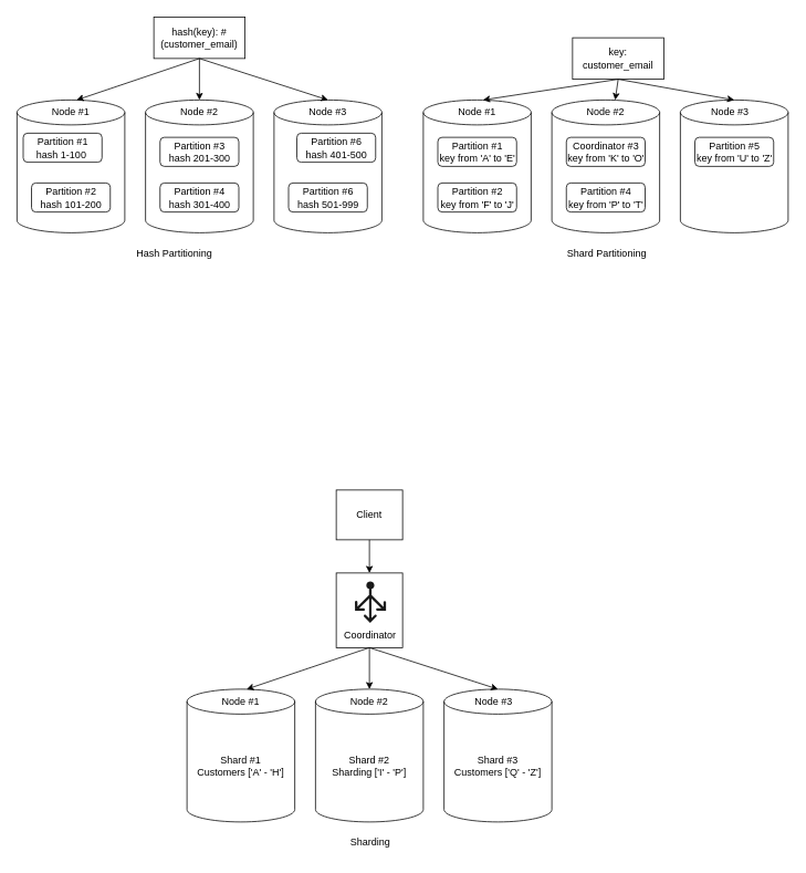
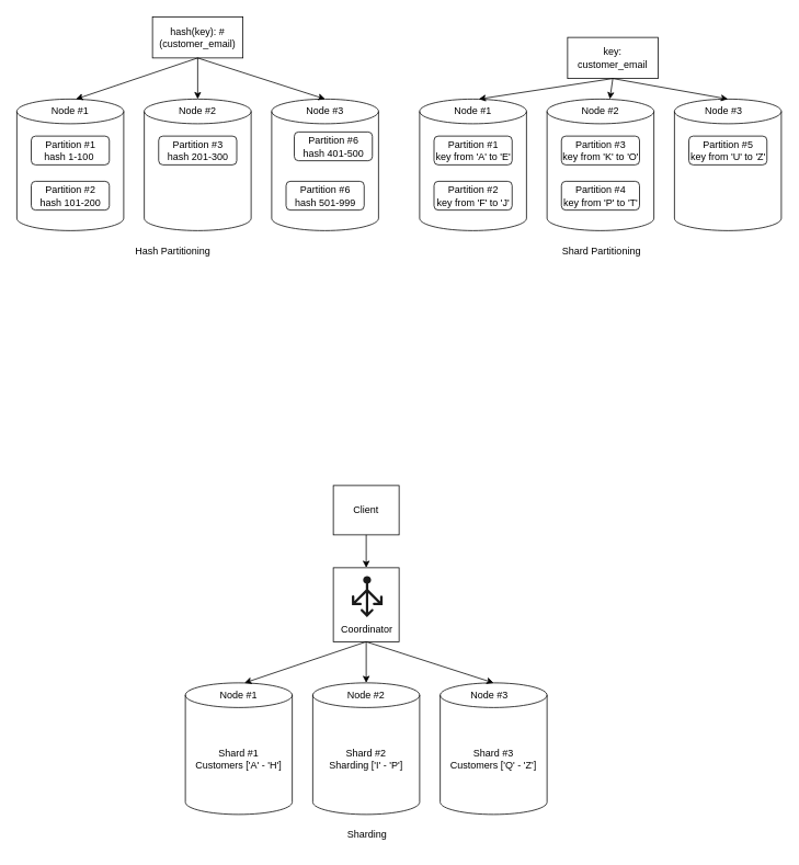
- <mxCell id="16" value="Partition #1&lt;br&gt;hash 1-100&amp;nbsp;" style="rounded=1;whiteSpace=wrap;html=1;" parent="1" vertex="1"><mxGeometry x="27.5" y="160" width="95" height="35" as="geometry" /></mxCell>
+ <mxCell id="16" value="Partition #1&lt;br&gt;hash 1-100&amp;nbsp;" style="rounded=1;whiteSpace=wrap;html=1;" parent="1" vertex="1"><mxGeometry x="37.5" y="165" width="95" height="35" as="geometry" /></mxCell>
- <mxCell id="8" value="Coordinator #3&lt;br&gt;key from 'K' to 'O'" style="rounded=1;whiteSpace=wrap;html=1;" parent="1" vertex="1"><mxGeometry x="682.5" y="165" width="95" height="35" as="geometry" /></mxCell>
+ <mxCell id="8" value="Partition #3&lt;br&gt;key from 'K' to 'O'" style="rounded=1;whiteSpace=wrap;html=1;" parent="1" vertex="1"><mxGeometry x="682.5" y="165" width="95" height="35" as="geometry" /></mxCell>
- <mxCell id="21" value="Partition #4&lt;br&gt;hash 301-400" style="rounded=1;whiteSpace=wrap;html=1;" parent="1" vertex="1"><mxGeometry x="192.5" y="220" width="95" height="35" as="geometry" /></mxCell>
